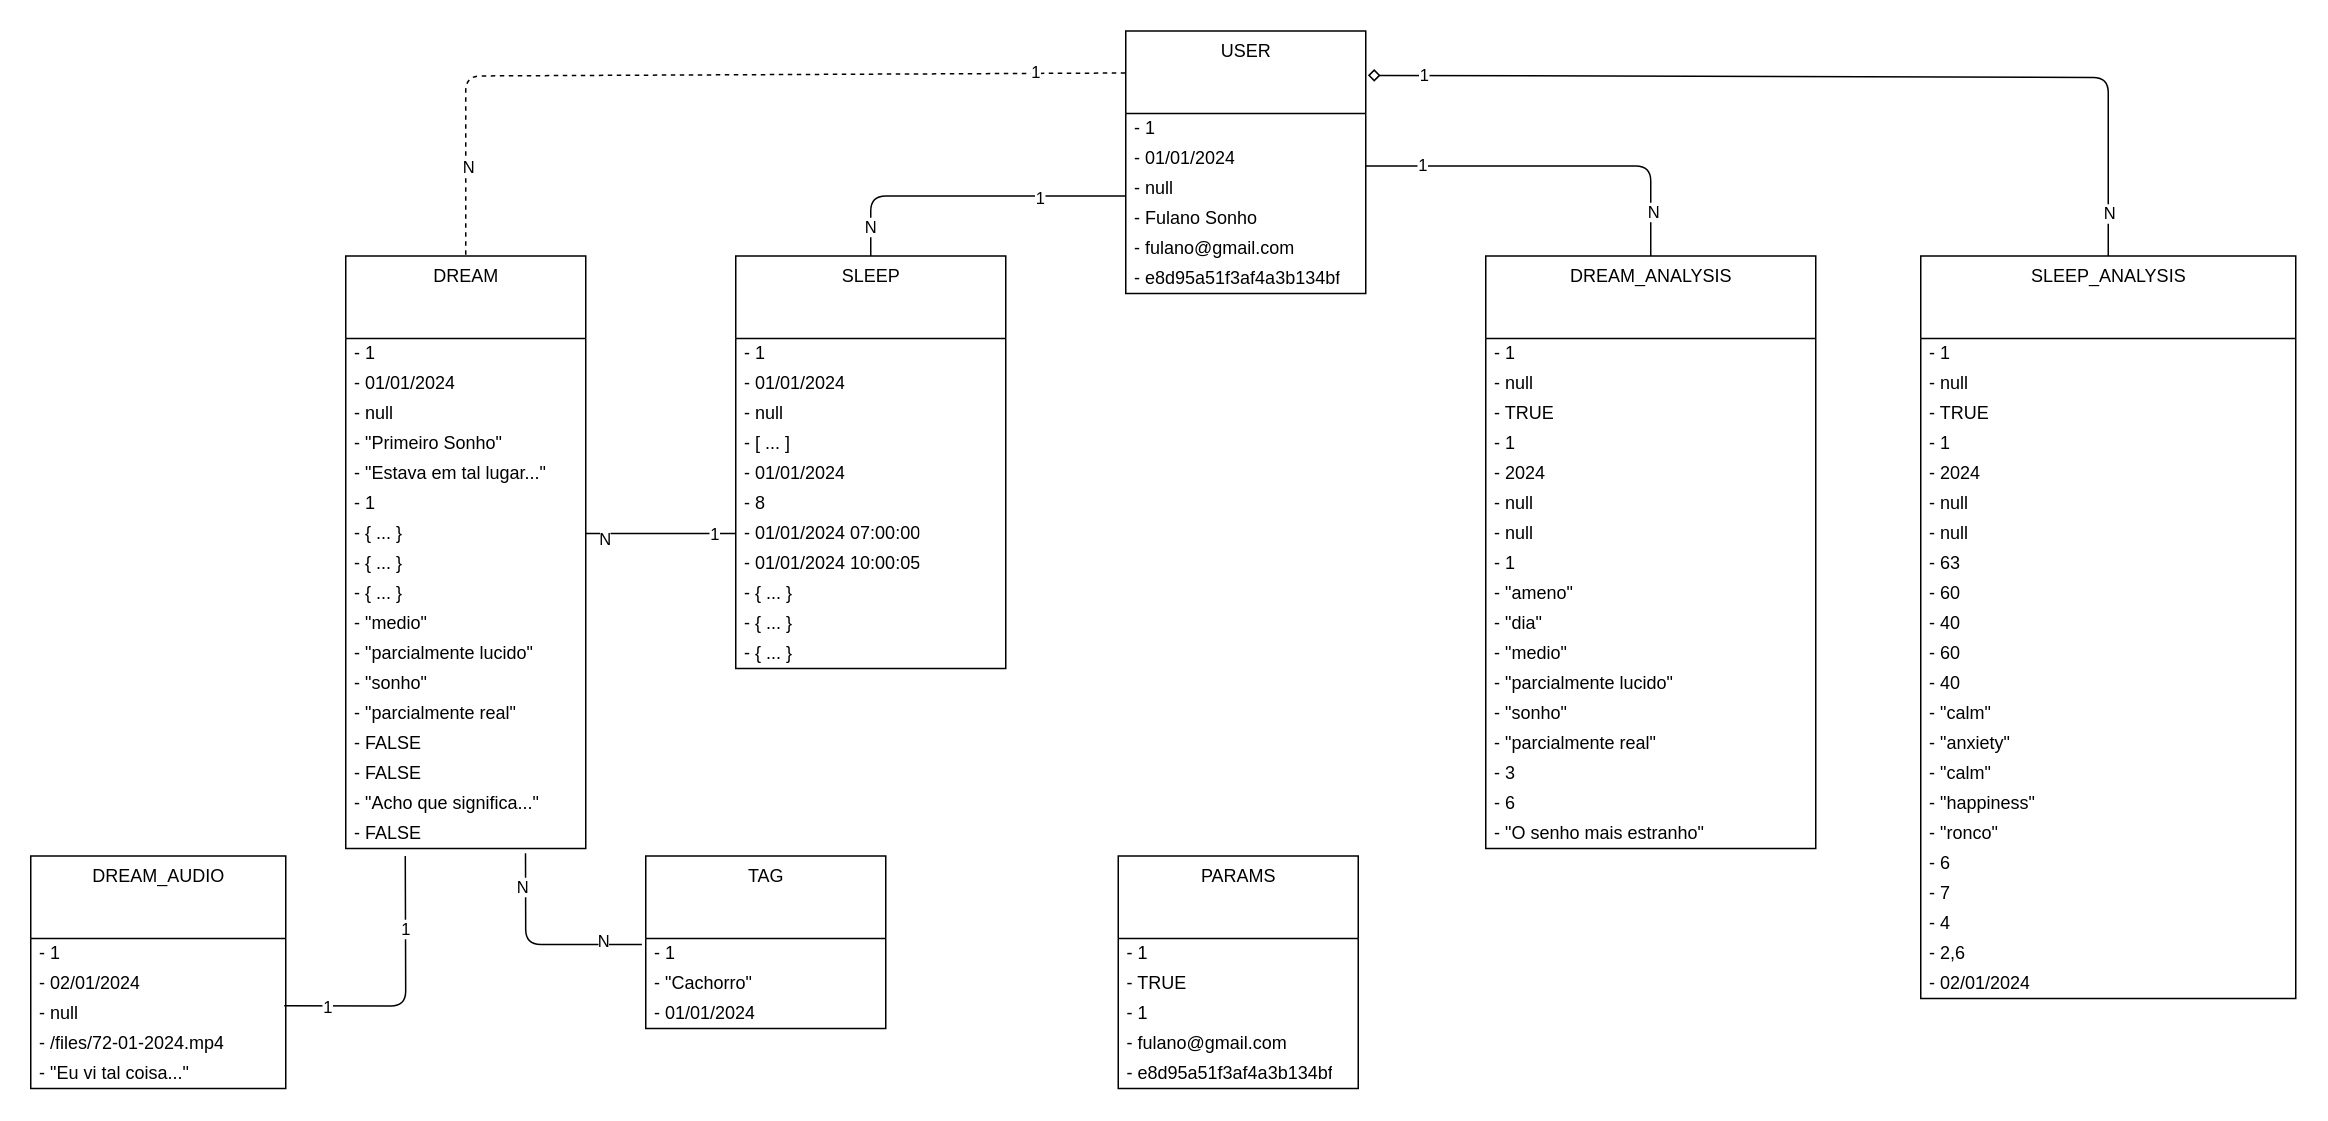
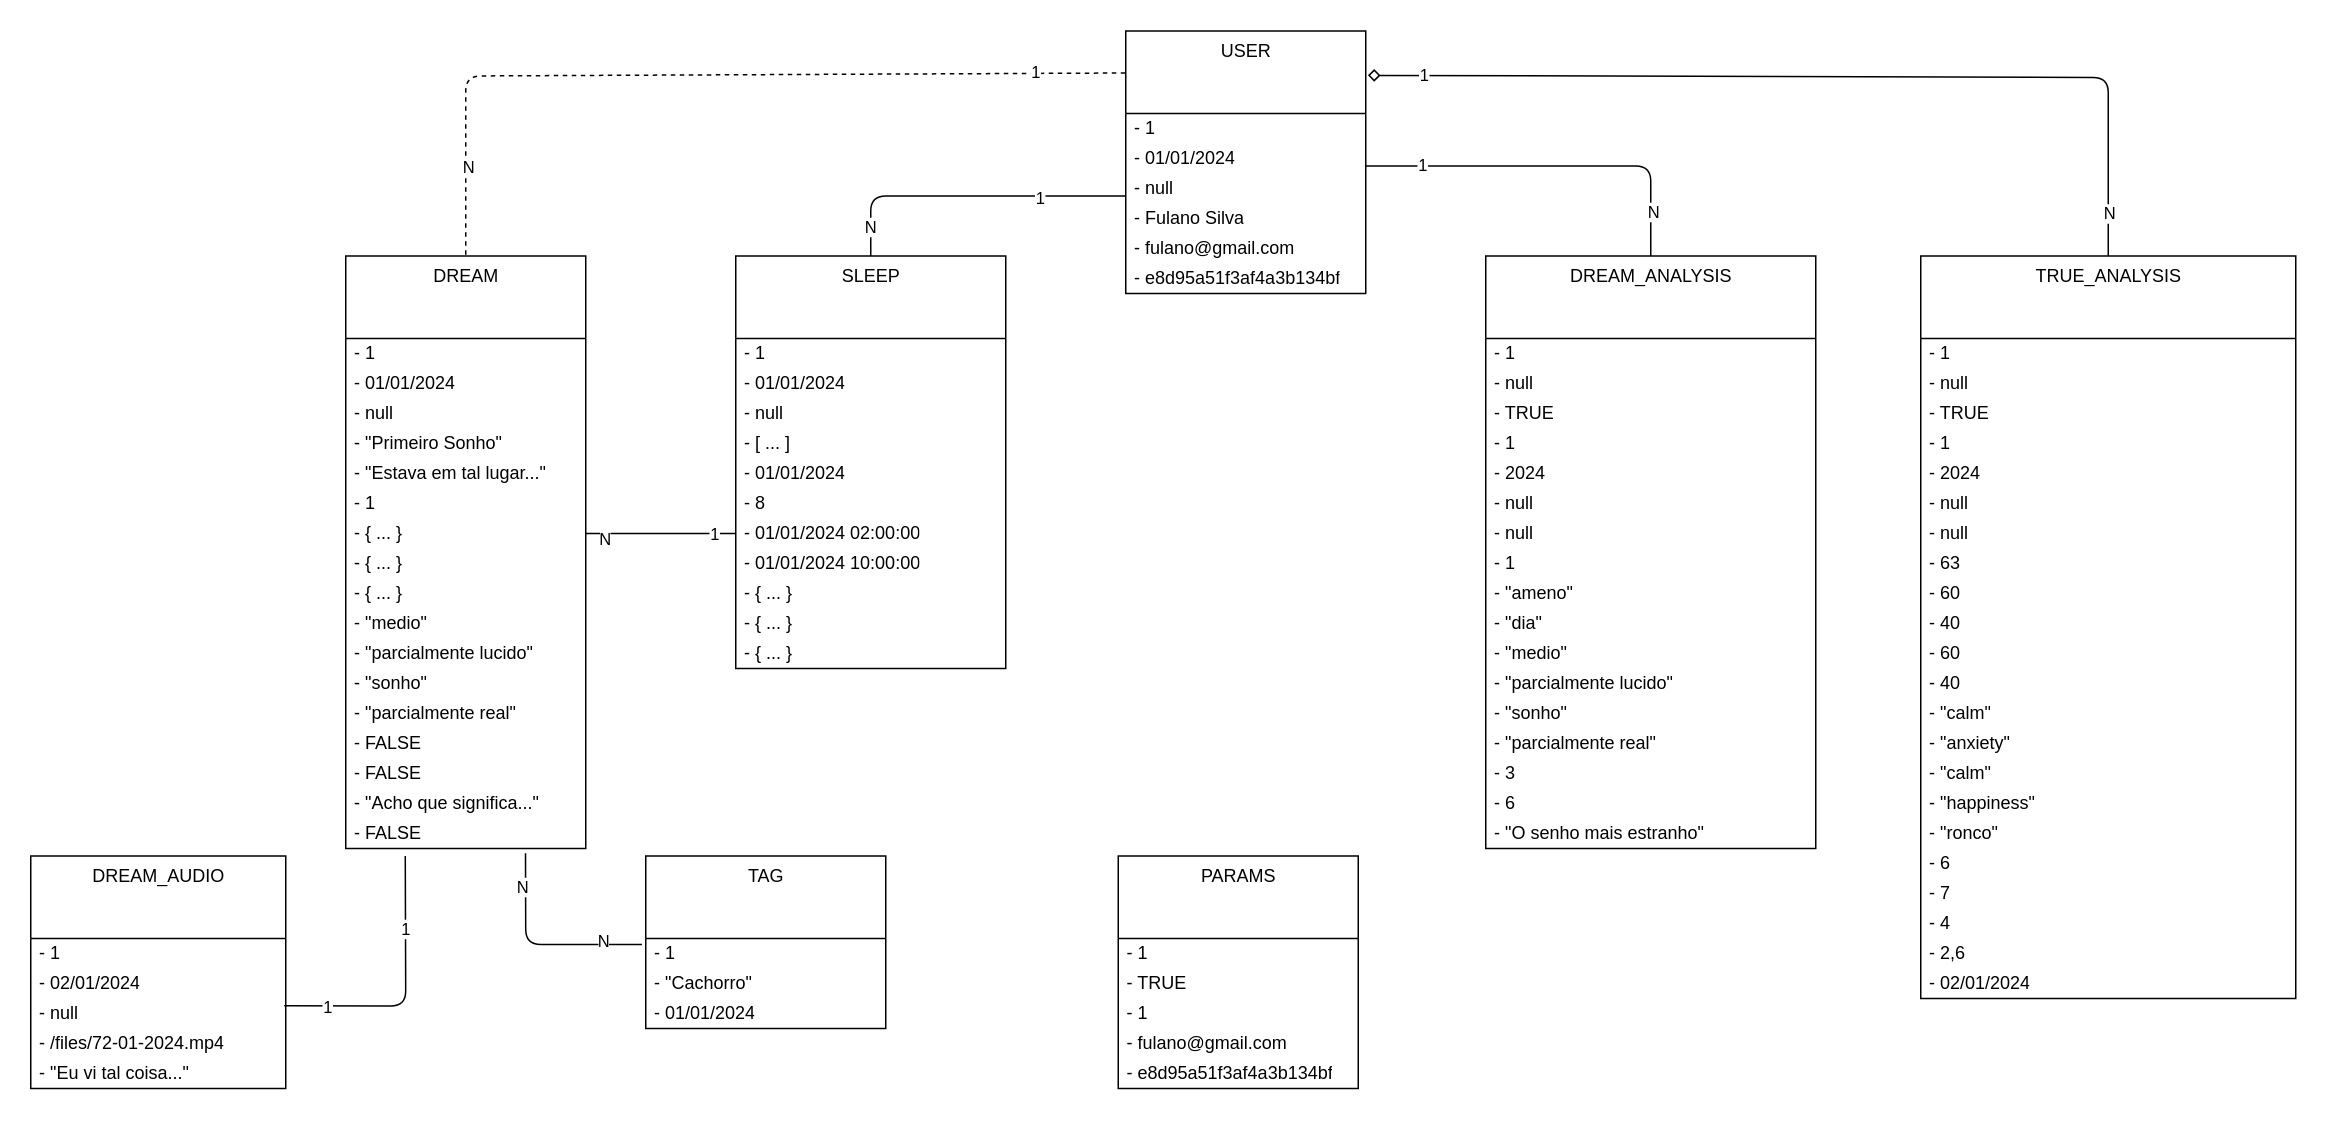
- <mxCell id="6" value="- Fulano Sonho" style="text;html=1;strokeColor=none;fillColor=none;align=left;verticalAlign=middle;spacingLeft=4;spacingRight=4;overflow=hidden;rotatable=0;points=[[0,0.5],[1,0.5]];portConstraint=eastwest;rounded=0;strokeWidth=1;" parent="2" vertex="1"><mxGeometry y="115" width="160" height="20" as="geometry" /></mxCell>
+ <mxCell id="6" value="- Fulano Silva" style="text;html=1;strokeColor=none;fillColor=none;align=left;verticalAlign=middle;spacingLeft=4;spacingRight=4;overflow=hidden;rotatable=0;points=[[0,0.5],[1,0.5]];portConstraint=eastwest;rounded=0;strokeWidth=1;" parent="2" vertex="1"><mxGeometry y="115" width="160" height="20" as="geometry" /></mxCell>
- <mxCell id="84" value="SLEEP_ANALYSIS" style="swimlane;fontStyle=0;align=center;verticalAlign=top;childLayout=stackLayout;horizontal=1;startSize=55;horizontalStack=0;resizeParent=1;resizeParentMax=0;resizeLast=0;collapsible=0;marginBottom=0;html=1;rounded=0;strokeColor=default;strokeWidth=1;" parent="1" vertex="1"><mxGeometry x="1280" y="170" width="250" height="495" as="geometry" /></mxCell>
+ <mxCell id="84" value="TRUE_ANALYSIS" style="swimlane;fontStyle=0;align=center;verticalAlign=top;childLayout=stackLayout;horizontal=1;startSize=55;horizontalStack=0;resizeParent=1;resizeParentMax=0;resizeLast=0;collapsible=0;marginBottom=0;html=1;rounded=0;strokeColor=default;strokeWidth=1;" parent="1" vertex="1"><mxGeometry x="1280" y="170" width="250" height="495" as="geometry" /></mxCell>
- <mxCell id="19" value="- 01/01/2024 07:00:00" style="text;html=1;strokeColor=none;fillColor=none;align=left;verticalAlign=middle;spacingLeft=4;spacingRight=4;overflow=hidden;rotatable=0;points=[[0,0.5],[1,0.5]];portConstraint=eastwest;rounded=0;strokeWidth=1;" parent="12" vertex="1"><mxGeometry y="175" width="180" height="20" as="geometry" /></mxCell>
+ <mxCell id="19" value="- 01/01/2024 02:00:00" style="text;html=1;strokeColor=none;fillColor=none;align=left;verticalAlign=middle;spacingLeft=4;spacingRight=4;overflow=hidden;rotatable=0;points=[[0,0.5],[1,0.5]];portConstraint=eastwest;rounded=0;strokeWidth=1;" parent="12" vertex="1"><mxGeometry y="175" width="180" height="20" as="geometry" /></mxCell>
- <mxCell id="20" value="- 01/01/2024 10:00:05" style="text;html=1;strokeColor=none;fillColor=none;align=left;verticalAlign=middle;spacingLeft=4;spacingRight=4;overflow=hidden;rotatable=0;points=[[0,0.5],[1,0.5]];portConstraint=eastwest;rounded=0;strokeWidth=1;" parent="12" vertex="1"><mxGeometry y="195" width="180" height="20" as="geometry" /></mxCell>
+ <mxCell id="20" value="- 01/01/2024 10:00:00" style="text;html=1;strokeColor=none;fillColor=none;align=left;verticalAlign=middle;spacingLeft=4;spacingRight=4;overflow=hidden;rotatable=0;points=[[0,0.5],[1,0.5]];portConstraint=eastwest;rounded=0;strokeWidth=1;" parent="12" vertex="1"><mxGeometry y="195" width="180" height="20" as="geometry" /></mxCell>
